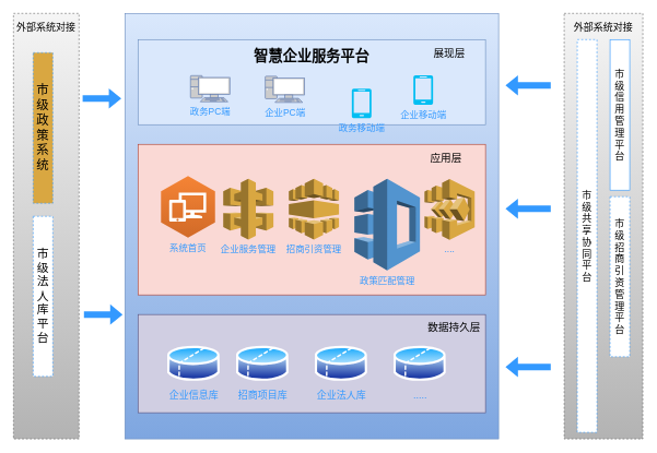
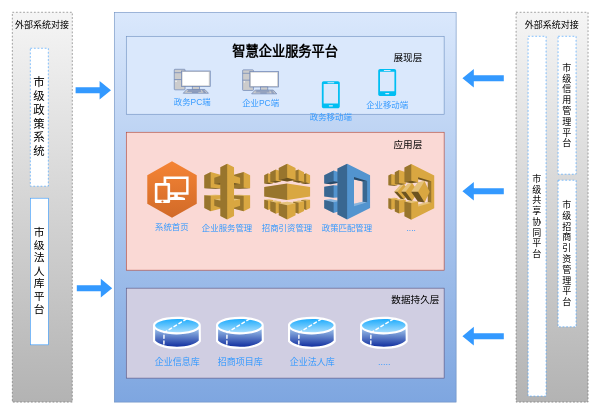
- <mxCell id="10" value="&lt;font style=&quot;font-size: 16px&quot;&gt;展现层&lt;/font&gt;" style="text;html=1;strokeColor=none;fillColor=none;align=center;verticalAlign=middle;whiteSpace=wrap;rounded=0;" vertex="1" parent="3"><mxGeometry x="450" y="10" width="50" height="20" as="geometry" /></mxCell>
+ <mxCell id="10" value="&lt;font style=&quot;font-size: 16px&quot;&gt;展现层&lt;/font&gt;" style="text;html=1;strokeColor=none;fillColor=none;align=center;verticalAlign=middle;whiteSpace=wrap;rounded=0;" vertex="1" parent="3"><mxGeometry x="445" y="25" width="50" height="20" as="geometry" /></mxCell>
- <mxCell id="27" value="&lt;font style=&quot;font-size: 15px&quot;&gt;市级信用管理平台&lt;/font&gt;" style="rounded=0;whiteSpace=wrap;html=1;dashed=0;labelBackgroundColor=none;strokeColor=#3399FF;" vertex="1" parent="1"><mxGeometry x="930" y="60" width="30" height="230" as="geometry" /></mxCell>
+ <mxCell id="27" value="&lt;font style=&quot;font-size: 15px&quot;&gt;市级信用管理平台&lt;/font&gt;" style="rounded=0;whiteSpace=wrap;html=1;dashed=1;labelBackgroundColor=none;strokeColor=#3399FF;" vertex="1" parent="1"><mxGeometry x="930" y="60" width="30" height="230" as="geometry" /></mxCell>
- <mxCell id="31" value="&lt;font style=&quot;font-size: 19px&quot;&gt;市级政策系统&lt;/font&gt;" style="rounded=0;whiteSpace=wrap;html=1;dashed=1;labelBackgroundColor=none;strokeColor=#3399FF;fillColor=#d9a741;" vertex="1" parent="1"><mxGeometry y="80" width="30" height="230" as="geometry" x="50" /></mxCell>
+ <mxCell id="31" value="&lt;font style=&quot;font-size: 19px&quot;&gt;市级政策系统&lt;/font&gt;" style="rounded=0;whiteSpace=wrap;html=1;dashed=1;labelBackgroundColor=none;strokeColor=#3399FF;" vertex="1" parent="1"><mxGeometry y="80" width="30" height="230" as="geometry" x="50" /></mxCell>
- <mxCell id="21" value="&lt;font color=&quot;#3399ff&quot; style=&quot;font-size: 14px&quot;&gt;政策匹配管理&lt;/font&gt;" style="outlineConnect=0;dashed=0;verticalLabelPosition=bottom;verticalAlign=top;align=center;html=1;shape=mxgraph.aws3.application_discovery_service;fillColor=#5294CF;gradientColor=none;labelBackgroundColor=none;" vertex="1" parent="1"><mxGeometry x="540" y="272.5" width="100" height="140" as="geometry" /></mxCell>
+ <mxCell id="21" value="&lt;font color=&quot;#3399ff&quot; style=&quot;font-size: 14px&quot;&gt;政策匹配管理&lt;/font&gt;" style="outlineConnect=0;dashed=0;verticalLabelPosition=bottom;verticalAlign=top;align=center;html=1;shape=mxgraph.aws3.application_discovery_service;fillColor=#5294CF;gradientColor=none;labelBackgroundColor=none;" vertex="1" parent="1"><mxGeometry x="540" y="272.5" width="76.5" height="93" as="geometry" /></mxCell>
- <mxCell id="32" value="&lt;font style=&quot;font-size: 18px&quot;&gt;市级法人库平台&lt;/font&gt;" style="rounded=0;whiteSpace=wrap;html=1;dashed=1;labelBackgroundColor=none;strokeColor=#3399FF;" vertex="1" parent="1"><mxGeometry y="330" width="30" height="244.5" as="geometry" x="50" /></mxCell>
+ <mxCell id="32" value="&lt;font style=&quot;font-size: 18px&quot;&gt;市级法人库平台&lt;/font&gt;" style="rounded=0;whiteSpace=wrap;html=1;dashed=0;labelBackgroundColor=none;strokeColor=#3399FF;" vertex="1" parent="1"><mxGeometry y="330" width="30" height="244.5" as="geometry" x="50" /></mxCell>
